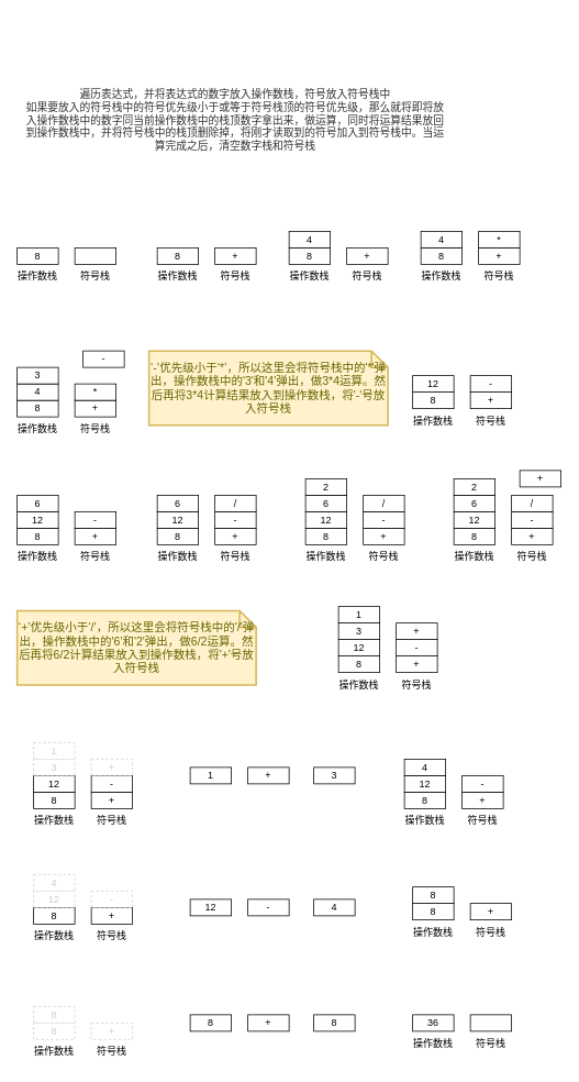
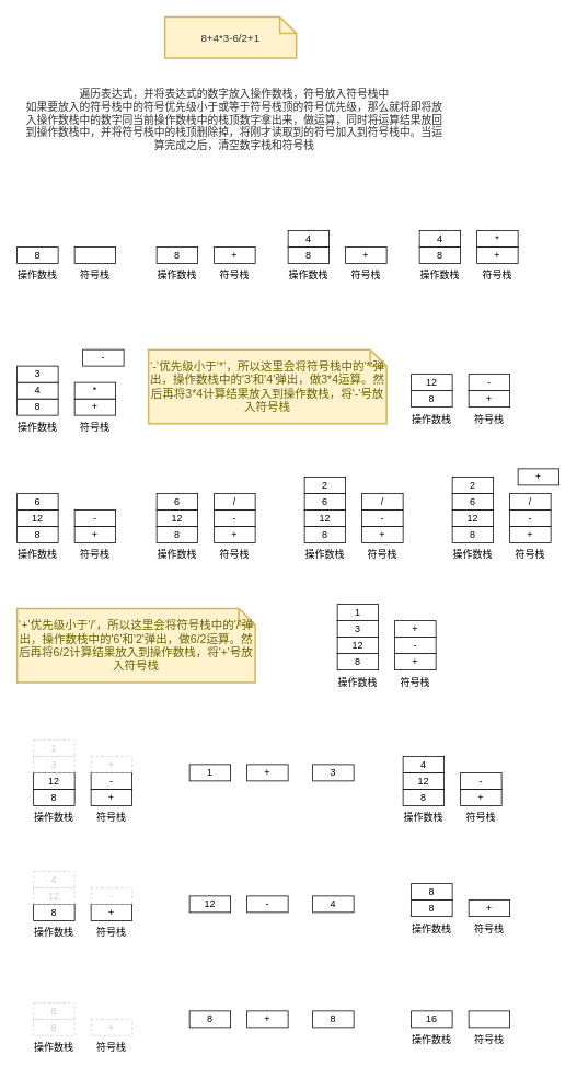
+ <mxCell id="2" value="&lt;span style=&quot;color: rgb(50 , 50 , 50) ; font-size: 13px ; background-color: rgba(255 , 255 , 255 , 0.01)&quot;&gt;8+4*3-6/2+1&lt;/span&gt;" style="shape=note;strokeWidth=2;fontSize=14;size=20;whiteSpace=wrap;html=1;fillColor=#fff2cc;strokeColor=#d6b656;fontColor=#666600;rounded=0;verticalAlign=middle;" vertex="1" parent="1"><mxGeometry x="200" y="20" width="160" height="50" as="geometry" /></mxCell>
- <mxCell id="158" value="36" style="rounded=0;whiteSpace=wrap;html=1;" vertex="1" parent="157"><mxGeometry width="50" height="20" as="geometry" /></mxCell>
+ <mxCell id="158" value="16" style="rounded=0;whiteSpace=wrap;html=1;" vertex="1" parent="157"><mxGeometry width="50" height="20" as="geometry" /></mxCell>
